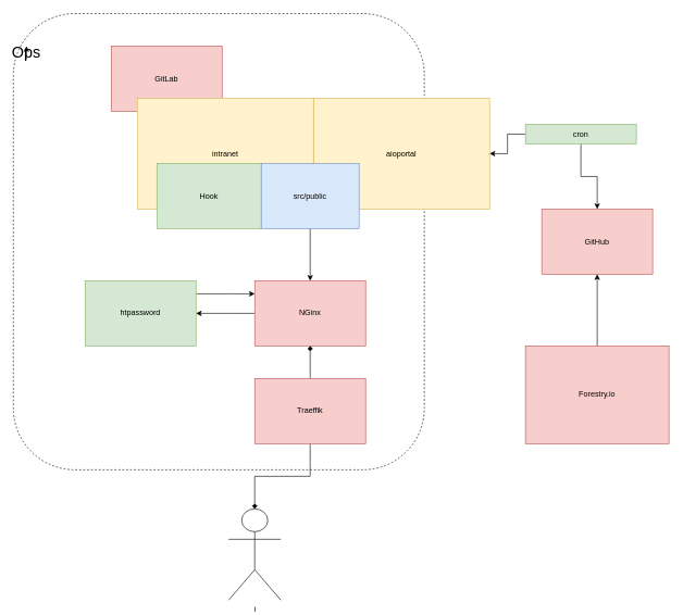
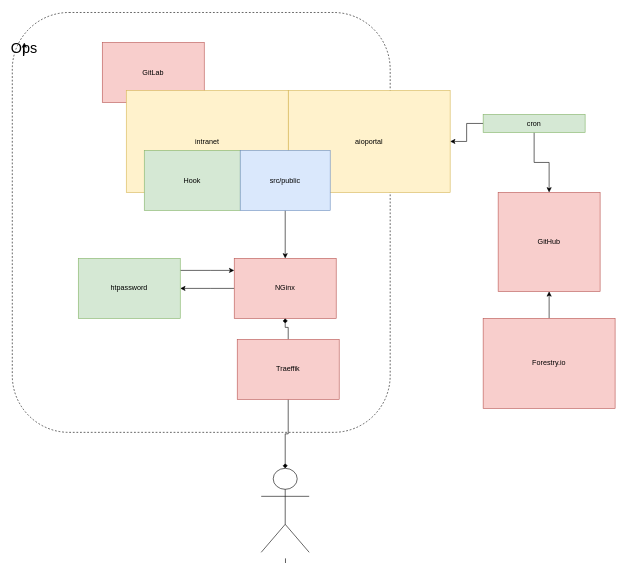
- <mxCell id="3" value="GitHub" style="rounded=0;whiteSpace=wrap;html=1;fillColor=#f8cecc;strokeColor=#b85450;" vertex="1" parent="1"><mxGeometry x="830" y="320" width="170" height="100" as="geometry" /></mxCell>
+ <mxCell id="3" value="GitHub" style="rounded=0;whiteSpace=wrap;html=1;fillColor=#f8cecc;strokeColor=#b85450;" vertex="1" parent="1"><mxGeometry x="830" y="320" width="170" height="165" as="geometry" /></mxCell>
- <mxCell id="10" value="Traeffik" style="rounded=0;whiteSpace=wrap;html=1;fillColor=#f8cecc;strokeColor=#b85450;" vertex="1" parent="1"><mxGeometry x="390" y="580" width="170" height="100" as="geometry" /></mxCell>
+ <mxCell id="10" value="Traeffik" style="rounded=0;whiteSpace=wrap;html=1;fillColor=#f8cecc;strokeColor=#b85450;" vertex="1" parent="1"><mxGeometry x="395" y="565" width="170" height="100" as="geometry" /></mxCell>
- <mxCell id="20" value="i" style="shape=umlActor;verticalLabelPosition=bottom;labelBackgroundColor=#ffffff;verticalAlign=top;html=1;outlineConnect=0;" vertex="1" parent="1"><mxGeometry x="350" y="780" width="80" height="140" as="geometry" /></mxCell>
+ <mxCell id="20" value="i" style="shape=umlActor;verticalLabelPosition=bottom;labelBackgroundColor=#ffffff;verticalAlign=top;html=1;outlineConnect=0;" vertex="1" parent="1"><mxGeometry x="435" y="780" width="80" height="140" as="geometry" /></mxCell>
